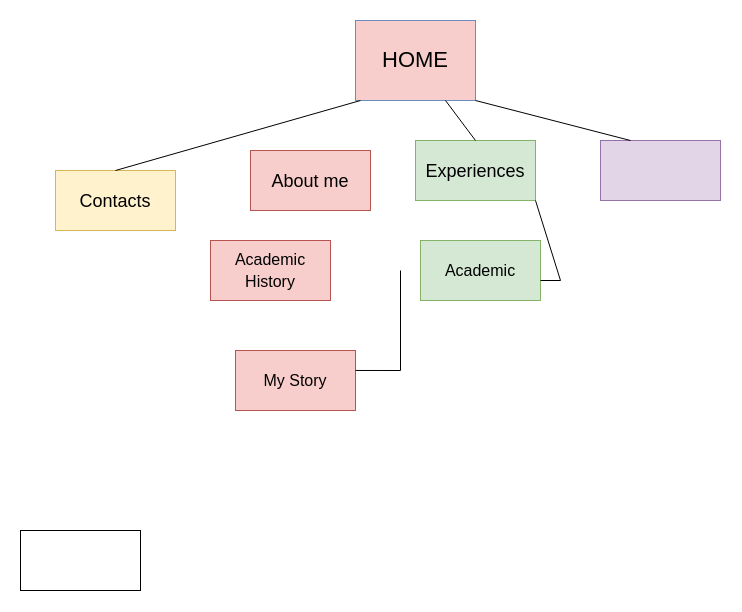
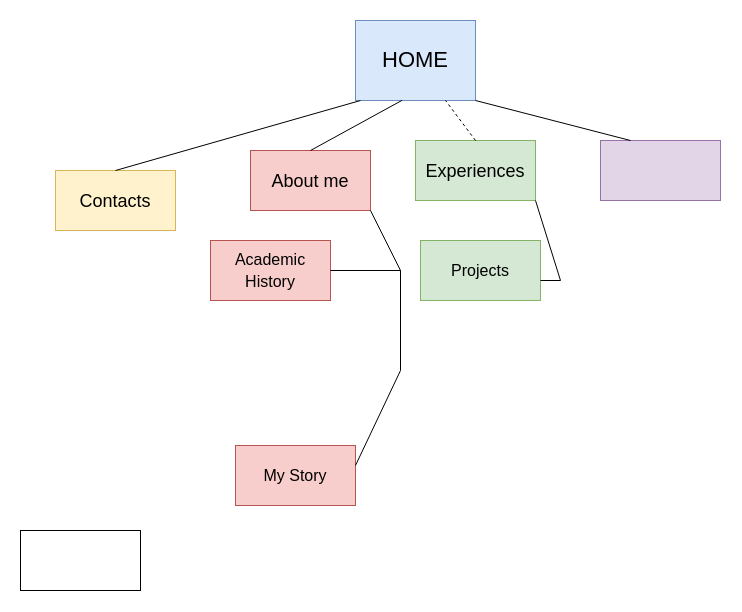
- <mxCell id="2" value="&lt;font style=&quot;font-size: 22px;&quot;&gt;HOME&lt;/font&gt;" style="rounded=0;whiteSpace=wrap;html=1;fillColor=#f8cecc;strokeColor=#6c8ebf;" parent="1" vertex="1"><mxGeometry x="355" y="20" width="120" height="80" as="geometry" /></mxCell>
+ <mxCell id="2" value="&lt;font style=&quot;font-size: 22px;&quot;&gt;HOME&lt;/font&gt;" style="rounded=0;whiteSpace=wrap;html=1;fillColor=#dae8fc;strokeColor=#6c8ebf;" parent="1" vertex="1"><mxGeometry x="355" y="20" width="120" height="80" as="geometry" /></mxCell>
- <mxCell id="9" value="" style="endArrow=none;html=1;rounded=0;fontSize=18;entryX=0.75;entryY=1;entryDx=0;entryDy=0;exitX=0.5;exitY=0;exitDx=0;exitDy=0;" parent="1" source="5" target="2" edge="1"><mxGeometry width="50" height="50" relative="1" as="geometry"><mxPoint x="400" y="170" as="sourcePoint" /><mxPoint x="450" y="120" as="targetPoint" /></mxGeometry></mxCell>
+ <mxCell id="9" value="" style="endArrow=none;html=1;rounded=0;fontSize=18;entryX=0.75;entryY=1;entryDx=0;entryDy=0;exitX=0.5;exitY=0;exitDx=0;exitDy=0;dashed=1;" parent="1" source="5" target="2" edge="1"><mxGeometry width="50" height="50" relative="1" as="geometry"><mxPoint x="400" y="170" as="sourcePoint" /><mxPoint x="450" y="120" as="targetPoint" /></mxGeometry></mxCell>
+ <mxCell id="8" value="" style="endArrow=none;html=1;rounded=0;fontSize=18;exitX=0.5;exitY=0;exitDx=0;exitDy=0;entryX=0.388;entryY=0.998;entryDx=0;entryDy=0;entryPerimeter=0;" parent="1" source="4" target="2" edge="1"><mxGeometry width="50" height="50" relative="1" as="geometry"><mxPoint x="390" y="130" as="sourcePoint" /><mxPoint x="440" y="80" as="targetPoint" /><Array as="points" /></mxGeometry></mxCell>
+ <mxCell id="15" value="" style="endArrow=none;html=1;rounded=0;fontSize=18;entryX=1;entryY=1;entryDx=0;entryDy=0;exitX=1;exitY=0.5;exitDx=0;exitDy=0;" parent="1" source="11" target="4" edge="1"><mxGeometry width="50" height="50" relative="1" as="geometry"><mxPoint x="400" y="210" as="sourcePoint" /><mxPoint x="450" y="160" as="targetPoint" /><Array as="points"><mxPoint x="400" y="270" /></Array></mxGeometry></mxCell>
- <mxCell id="12" value="&lt;font style=&quot;font-size: 16px;&quot;&gt;Academic&lt;/font&gt;" style="rounded=0;whiteSpace=wrap;html=1;fontSize=18;fillColor=#d5e8d4;strokeColor=#82b366;" parent="1" vertex="1"><mxGeometry x="420" y="240" width="120" height="60" as="geometry" /></mxCell>
+ <mxCell id="12" value="&lt;font style=&quot;font-size: 16px;&quot;&gt;Projects&lt;/font&gt;" style="rounded=0;whiteSpace=wrap;html=1;fontSize=18;fillColor=#d5e8d4;strokeColor=#82b366;" parent="1" vertex="1"><mxGeometry x="420" y="240" width="120" height="60" as="geometry" /></mxCell>
- <mxCell id="13" value="&lt;font style=&quot;font-size: 16px;&quot;&gt;My Story&lt;/font&gt;" style="rounded=0;whiteSpace=wrap;html=1;fontSize=18;fillColor=#f8cecc;strokeColor=#b85450;" parent="1" vertex="1"><mxGeometry x="235" y="350" width="120" height="60" as="geometry" /></mxCell>
+ <mxCell id="13" value="&lt;font style=&quot;font-size: 16px;&quot;&gt;My Story&lt;/font&gt;" style="rounded=0;whiteSpace=wrap;html=1;fontSize=18;fillColor=#f8cecc;strokeColor=#b85450;" parent="1" vertex="1"><mxGeometry x="235" y="445" width="120" height="60" as="geometry" /></mxCell>
